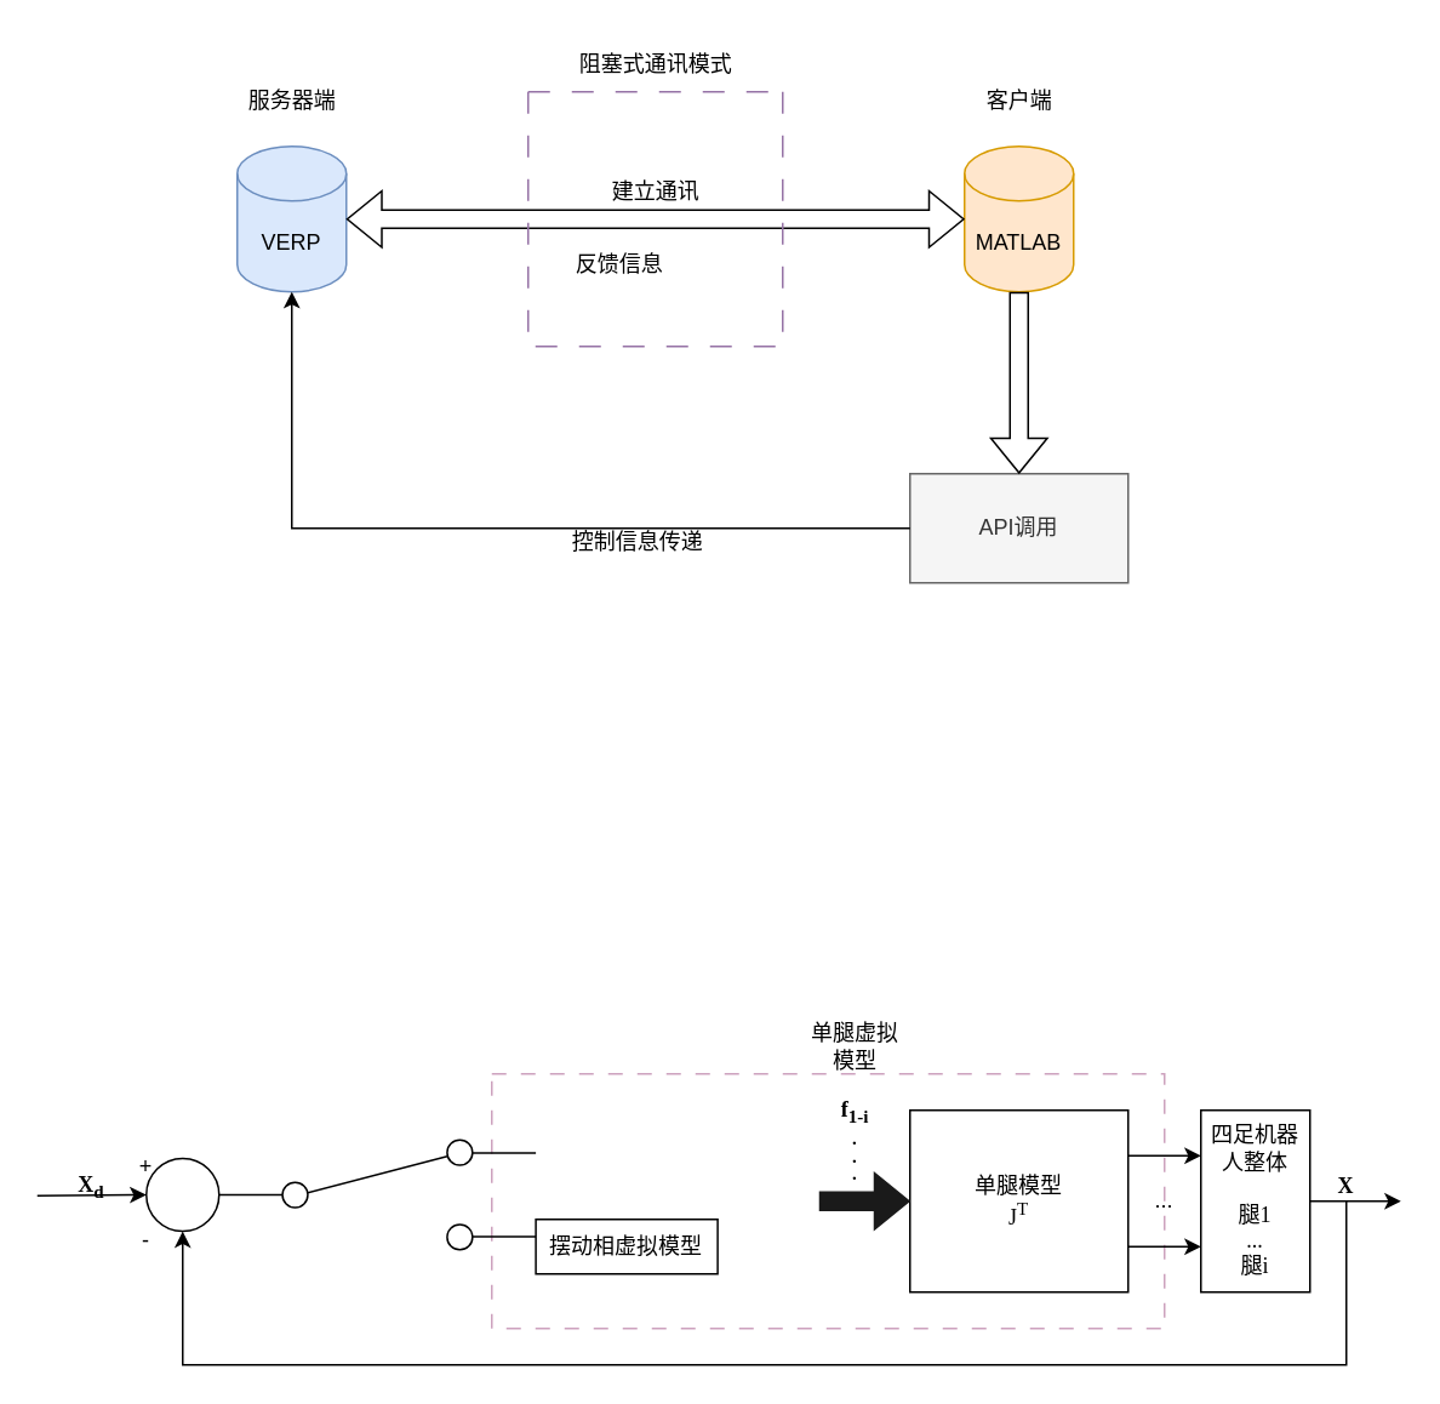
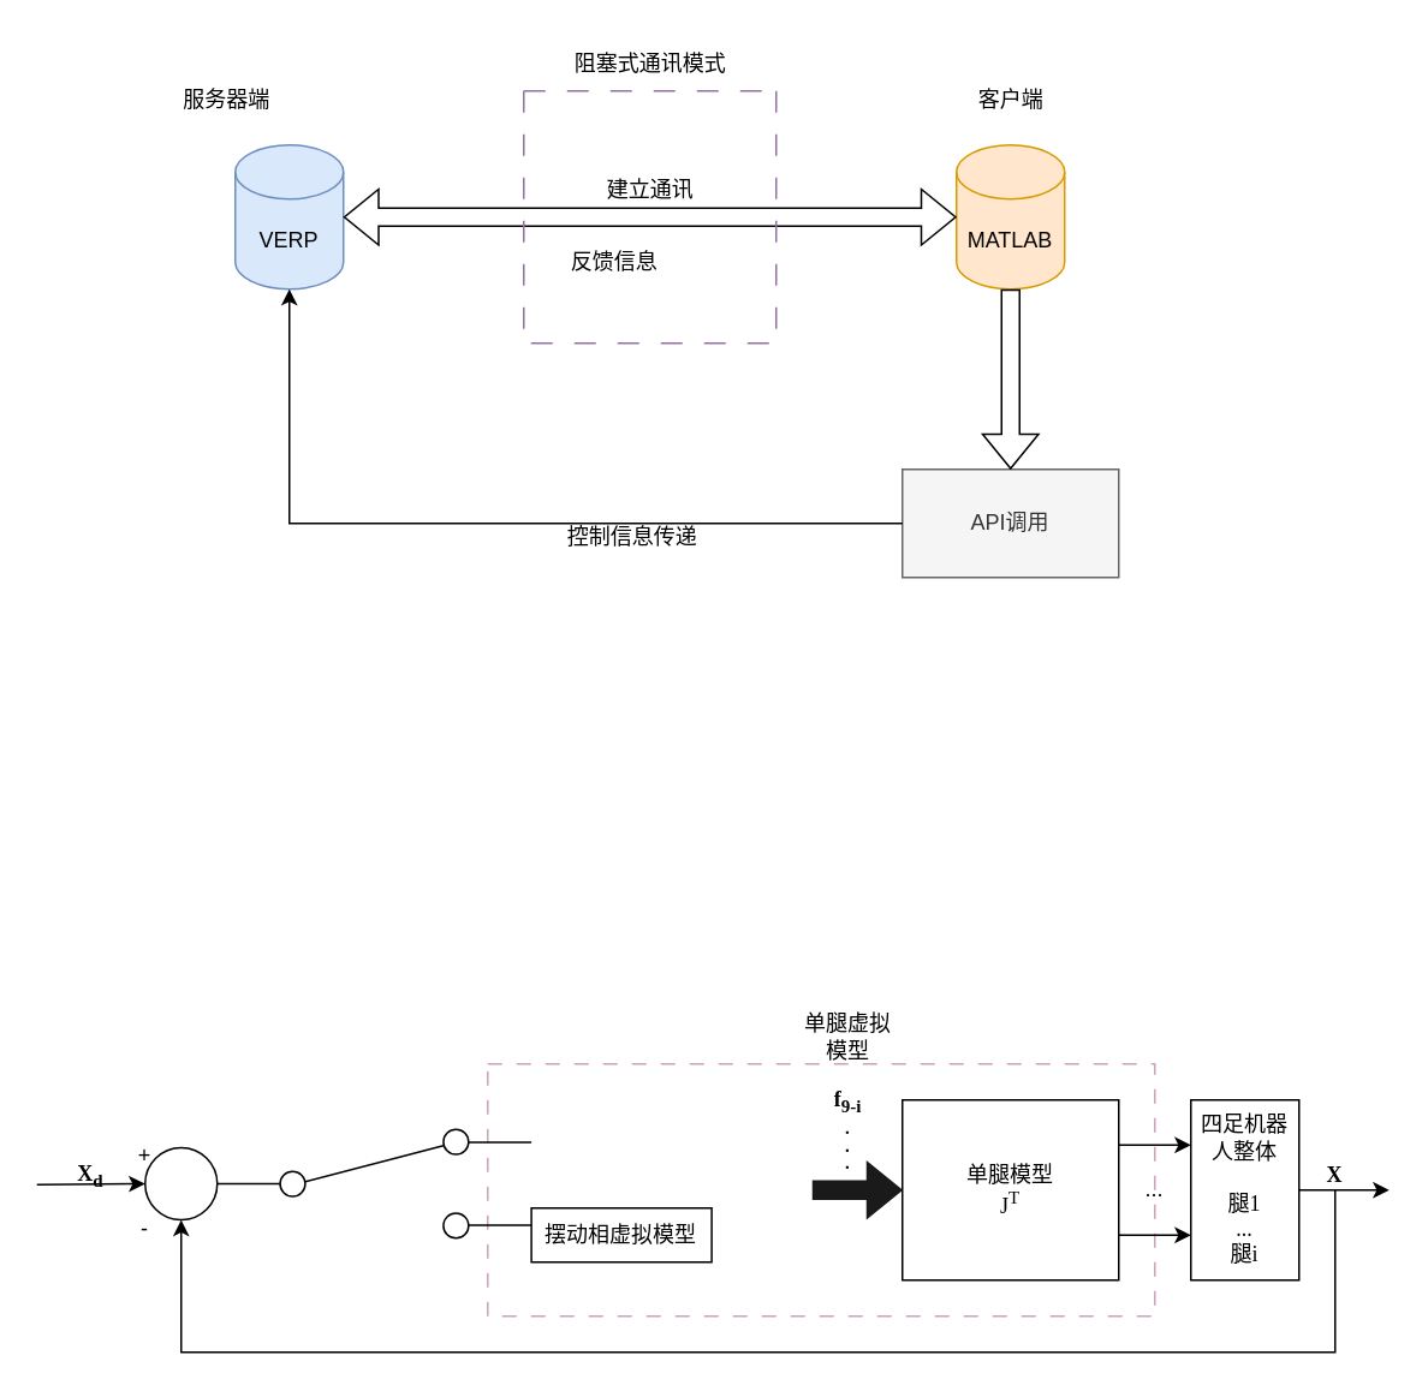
- <mxCell id="3" value="服务器端" style="text;html=1;align=center;verticalAlign=middle;resizable=0;points=[];autosize=1;strokeColor=none;fillColor=none;" vertex="1" parent="1"><mxGeometry x="125" y="40" width="70" height="30" as="geometry" /></mxCell>
+ <mxCell id="3" value="服务器端" style="text;html=1;align=center;verticalAlign=middle;resizable=0;points=[];autosize=1;strokeColor=none;fillColor=none;" vertex="1" parent="1"><mxGeometry x="90" y="40" width="70" height="30" as="geometry" /></mxCell>
- <mxCell id="22" value="&lt;font face=&quot;Times New Roman&quot;&gt;&lt;b&gt;f&lt;sub&gt;1-i&lt;/sub&gt;&lt;/b&gt;&lt;/font&gt;&lt;div style=&quot;line-height: 40%;&quot;&gt;&lt;font face=&quot;Times New Roman&quot;&gt;&lt;b&gt;&lt;sub&gt;.&lt;/sub&gt;&lt;/b&gt;&lt;/font&gt;&lt;/div&gt;&lt;div style=&quot;line-height: 40%;&quot;&gt;&lt;font face=&quot;Times New Roman&quot;&gt;&lt;b&gt;&lt;sub&gt;.&lt;/sub&gt;&lt;/b&gt;&lt;/font&gt;&lt;/div&gt;&lt;div style=&quot;line-height: 40%;&quot;&gt;&lt;font face=&quot;Times New Roman&quot;&gt;&lt;b&gt;&lt;sub&gt;.&lt;/sub&gt;&lt;/b&gt;&lt;/font&gt;&lt;/div&gt;" style="text;html=1;align=center;verticalAlign=middle;whiteSpace=wrap;rounded=0;" vertex="1" parent="1"><mxGeometry x="440" y="610" width="60" height="30" as="geometry" /></mxCell>
+ <mxCell id="22" value="&lt;font face=&quot;Times New Roman&quot;&gt;&lt;b&gt;f&lt;sub&gt;9-i&lt;/sub&gt;&lt;/b&gt;&lt;/font&gt;&lt;div style=&quot;line-height: 40%;&quot;&gt;&lt;font face=&quot;Times New Roman&quot;&gt;&lt;b&gt;&lt;sub&gt;.&lt;/sub&gt;&lt;/b&gt;&lt;/font&gt;&lt;/div&gt;&lt;div style=&quot;line-height: 40%;&quot;&gt;&lt;font face=&quot;Times New Roman&quot;&gt;&lt;b&gt;&lt;sub&gt;.&lt;/sub&gt;&lt;/b&gt;&lt;/font&gt;&lt;/div&gt;&lt;div style=&quot;line-height: 40%;&quot;&gt;&lt;font face=&quot;Times New Roman&quot;&gt;&lt;b&gt;&lt;sub&gt;.&lt;/sub&gt;&lt;/b&gt;&lt;/font&gt;&lt;/div&gt;" style="text;html=1;align=center;verticalAlign=middle;whiteSpace=wrap;rounded=0;" vertex="1" parent="1"><mxGeometry x="440" y="610" width="60" height="30" as="geometry" /></mxCell>
